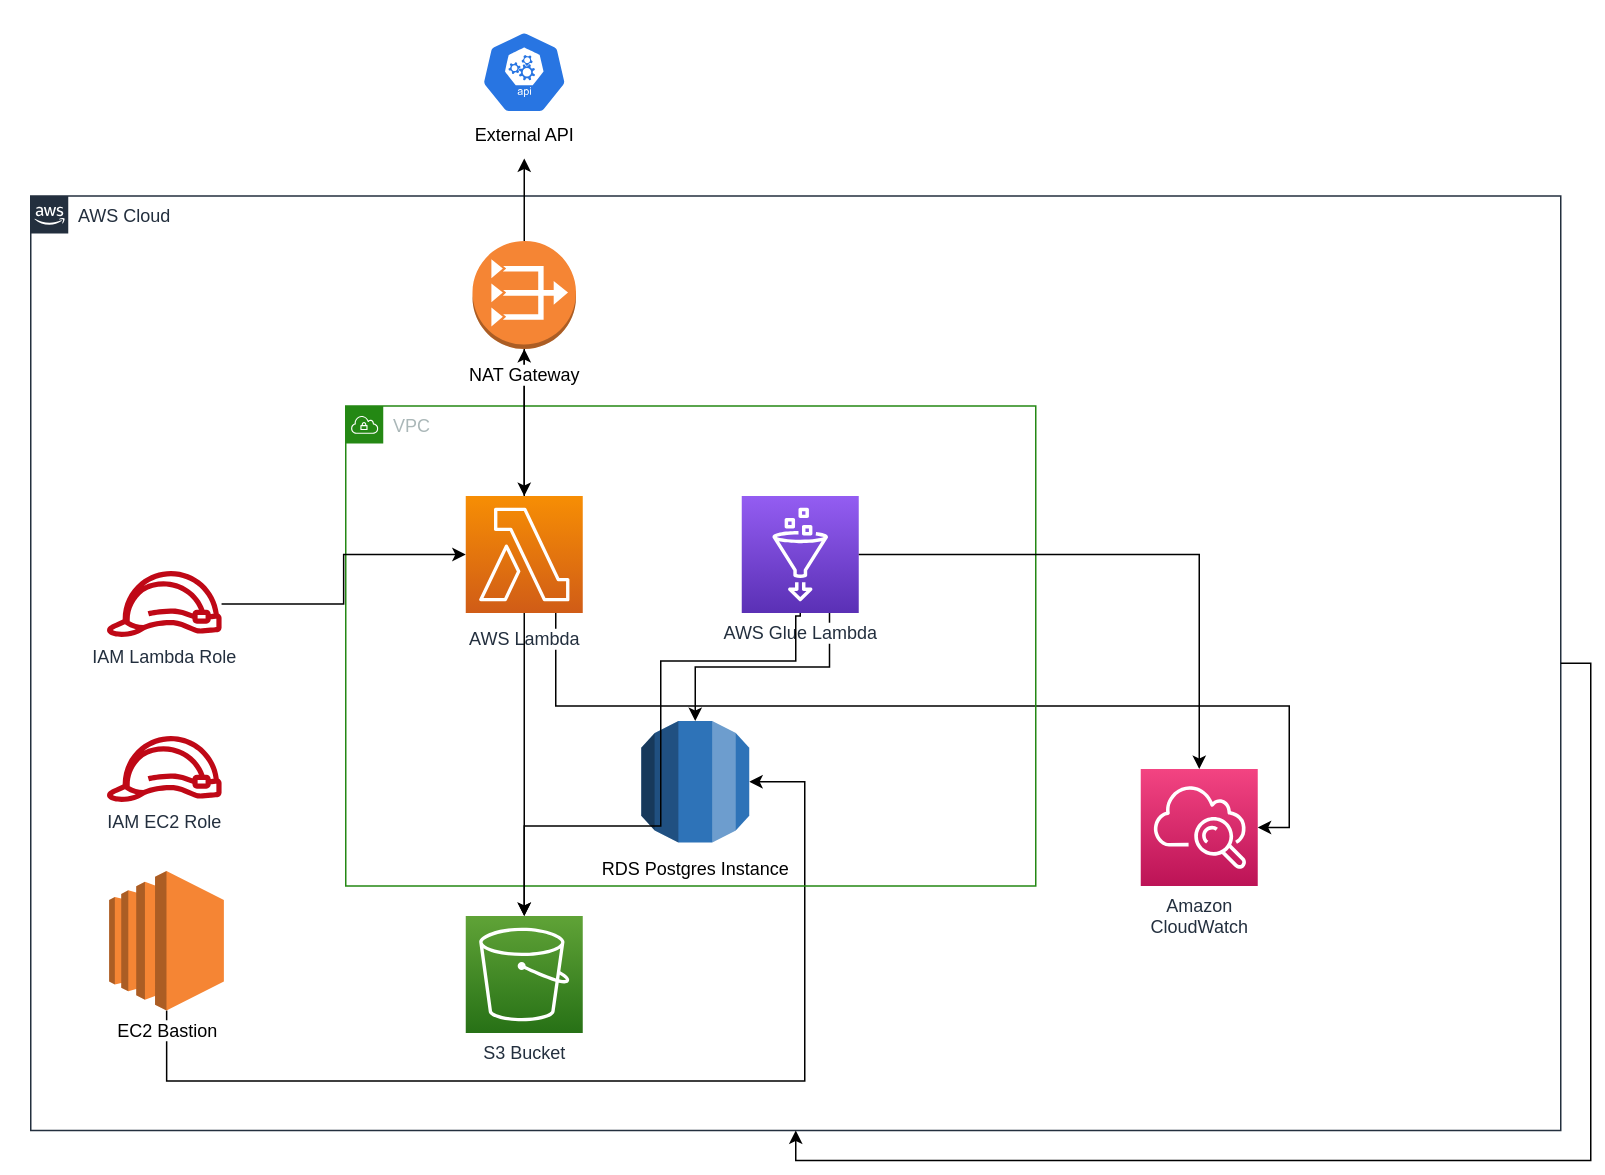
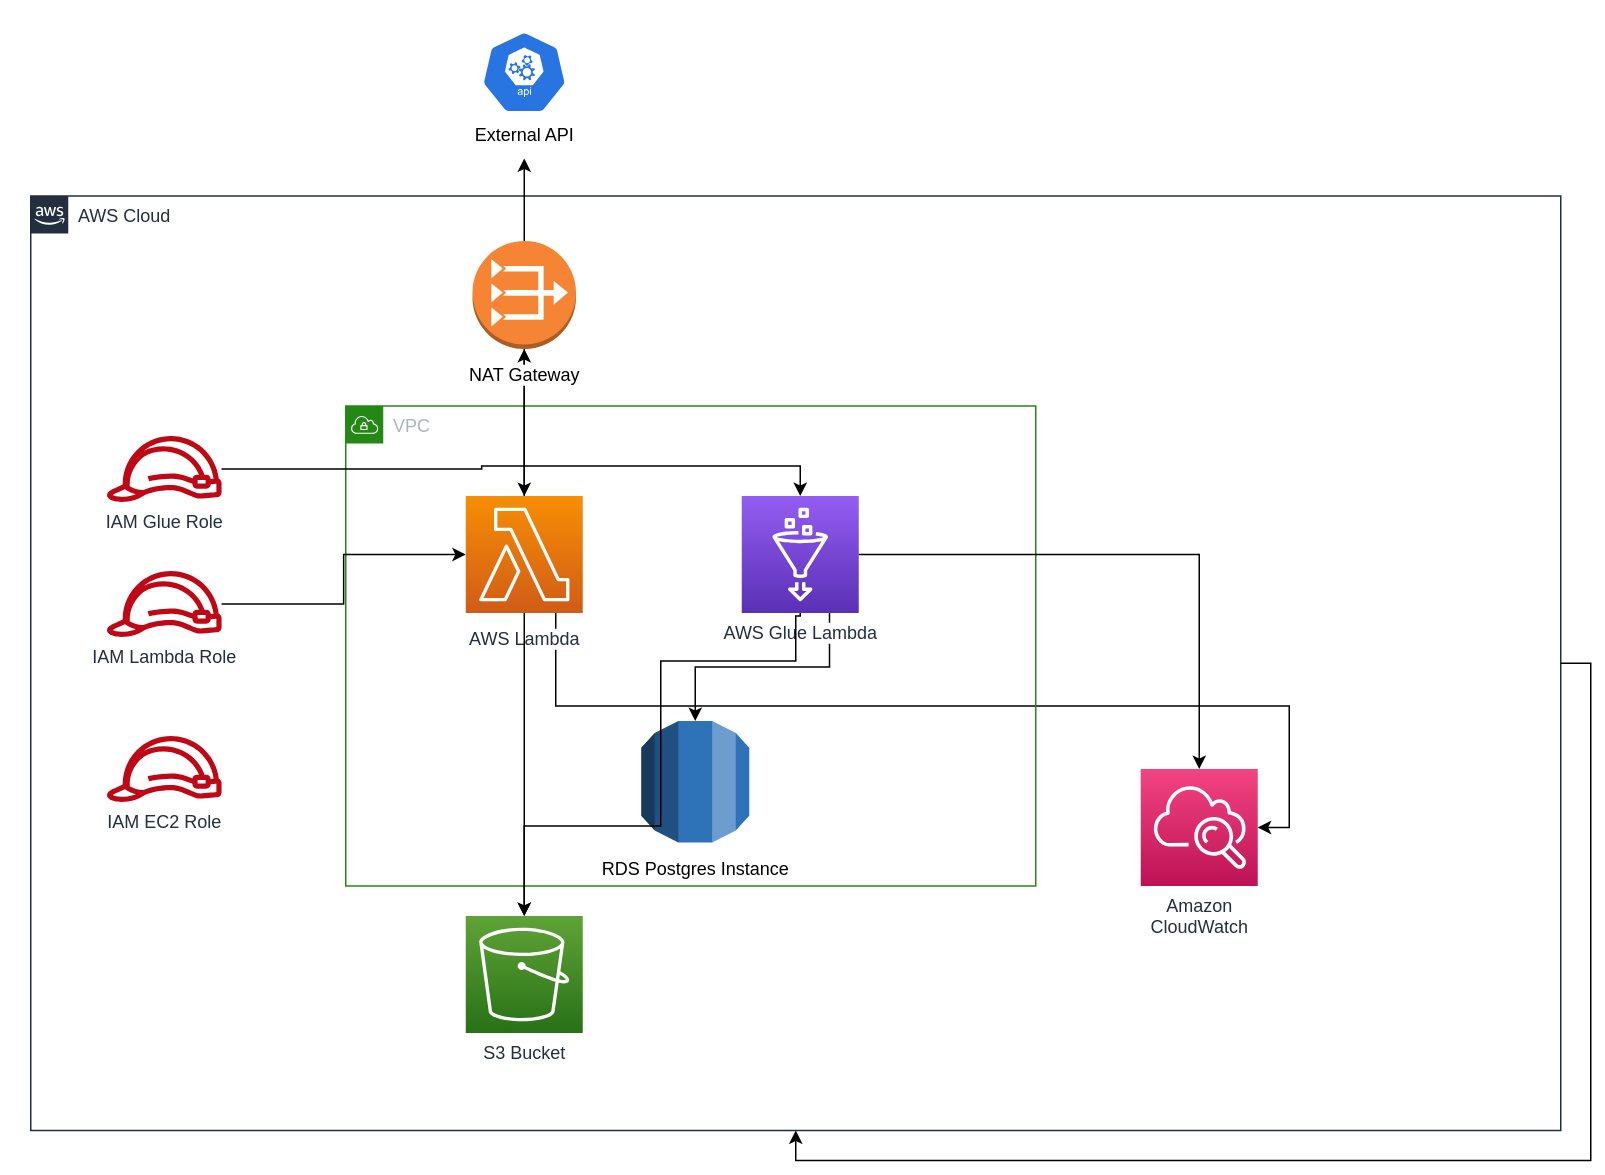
+ <mxCell id="13" style="edgeStyle=orthogonalEdgeStyle;rounded=0;orthogonalLoop=1;jettySize=auto;html=1;entryX=0.5;entryY=0;entryDx=0;entryDy=0;entryPerimeter=0;jumpStyle=none;" parent="2" source="14" target="9" edge="1"><mxGeometry relative="1" as="geometry"><Array as="points" /></mxGeometry></mxCell>
+ <mxCell id="14" value="IAM Glue Role" style="sketch=0;outlineConnect=0;fontColor=#232F3E;gradientColor=none;fillColor=#BF0816;strokeColor=none;dashed=0;verticalLabelPosition=bottom;verticalAlign=top;align=center;html=1;fontSize=12;fontStyle=0;aspect=fixed;pointerEvents=1;shape=mxgraph.aws4.role;" parent="2" vertex="1"><mxGeometry x="50" y="160" width="78" height="44" as="geometry" /></mxCell>
- <mxCell id="19" value="EC2 Bastion&lt;br&gt;" style="outlineConnect=0;dashed=0;verticalLabelPosition=bottom;verticalAlign=top;align=center;html=1;shape=mxgraph.aws3.ec2;fillColor=#F58534;gradientColor=none;labelBackgroundColor=default;" parent="2" vertex="1"><mxGeometry x="52.25" y="450" width="76.5" height="93" as="geometry" /></mxCell>
- <mxCell id="3" style="edgeStyle=orthogonalEdgeStyle;rounded=0;orthogonalLoop=1;jettySize=auto;html=1;" parent="2" source="19" target="10" edge="1"><mxGeometry relative="1" as="geometry"><Array as="points"><mxPoint x="91" y="590" /><mxPoint x="516" y="590" /></Array></mxGeometry></mxCell>
